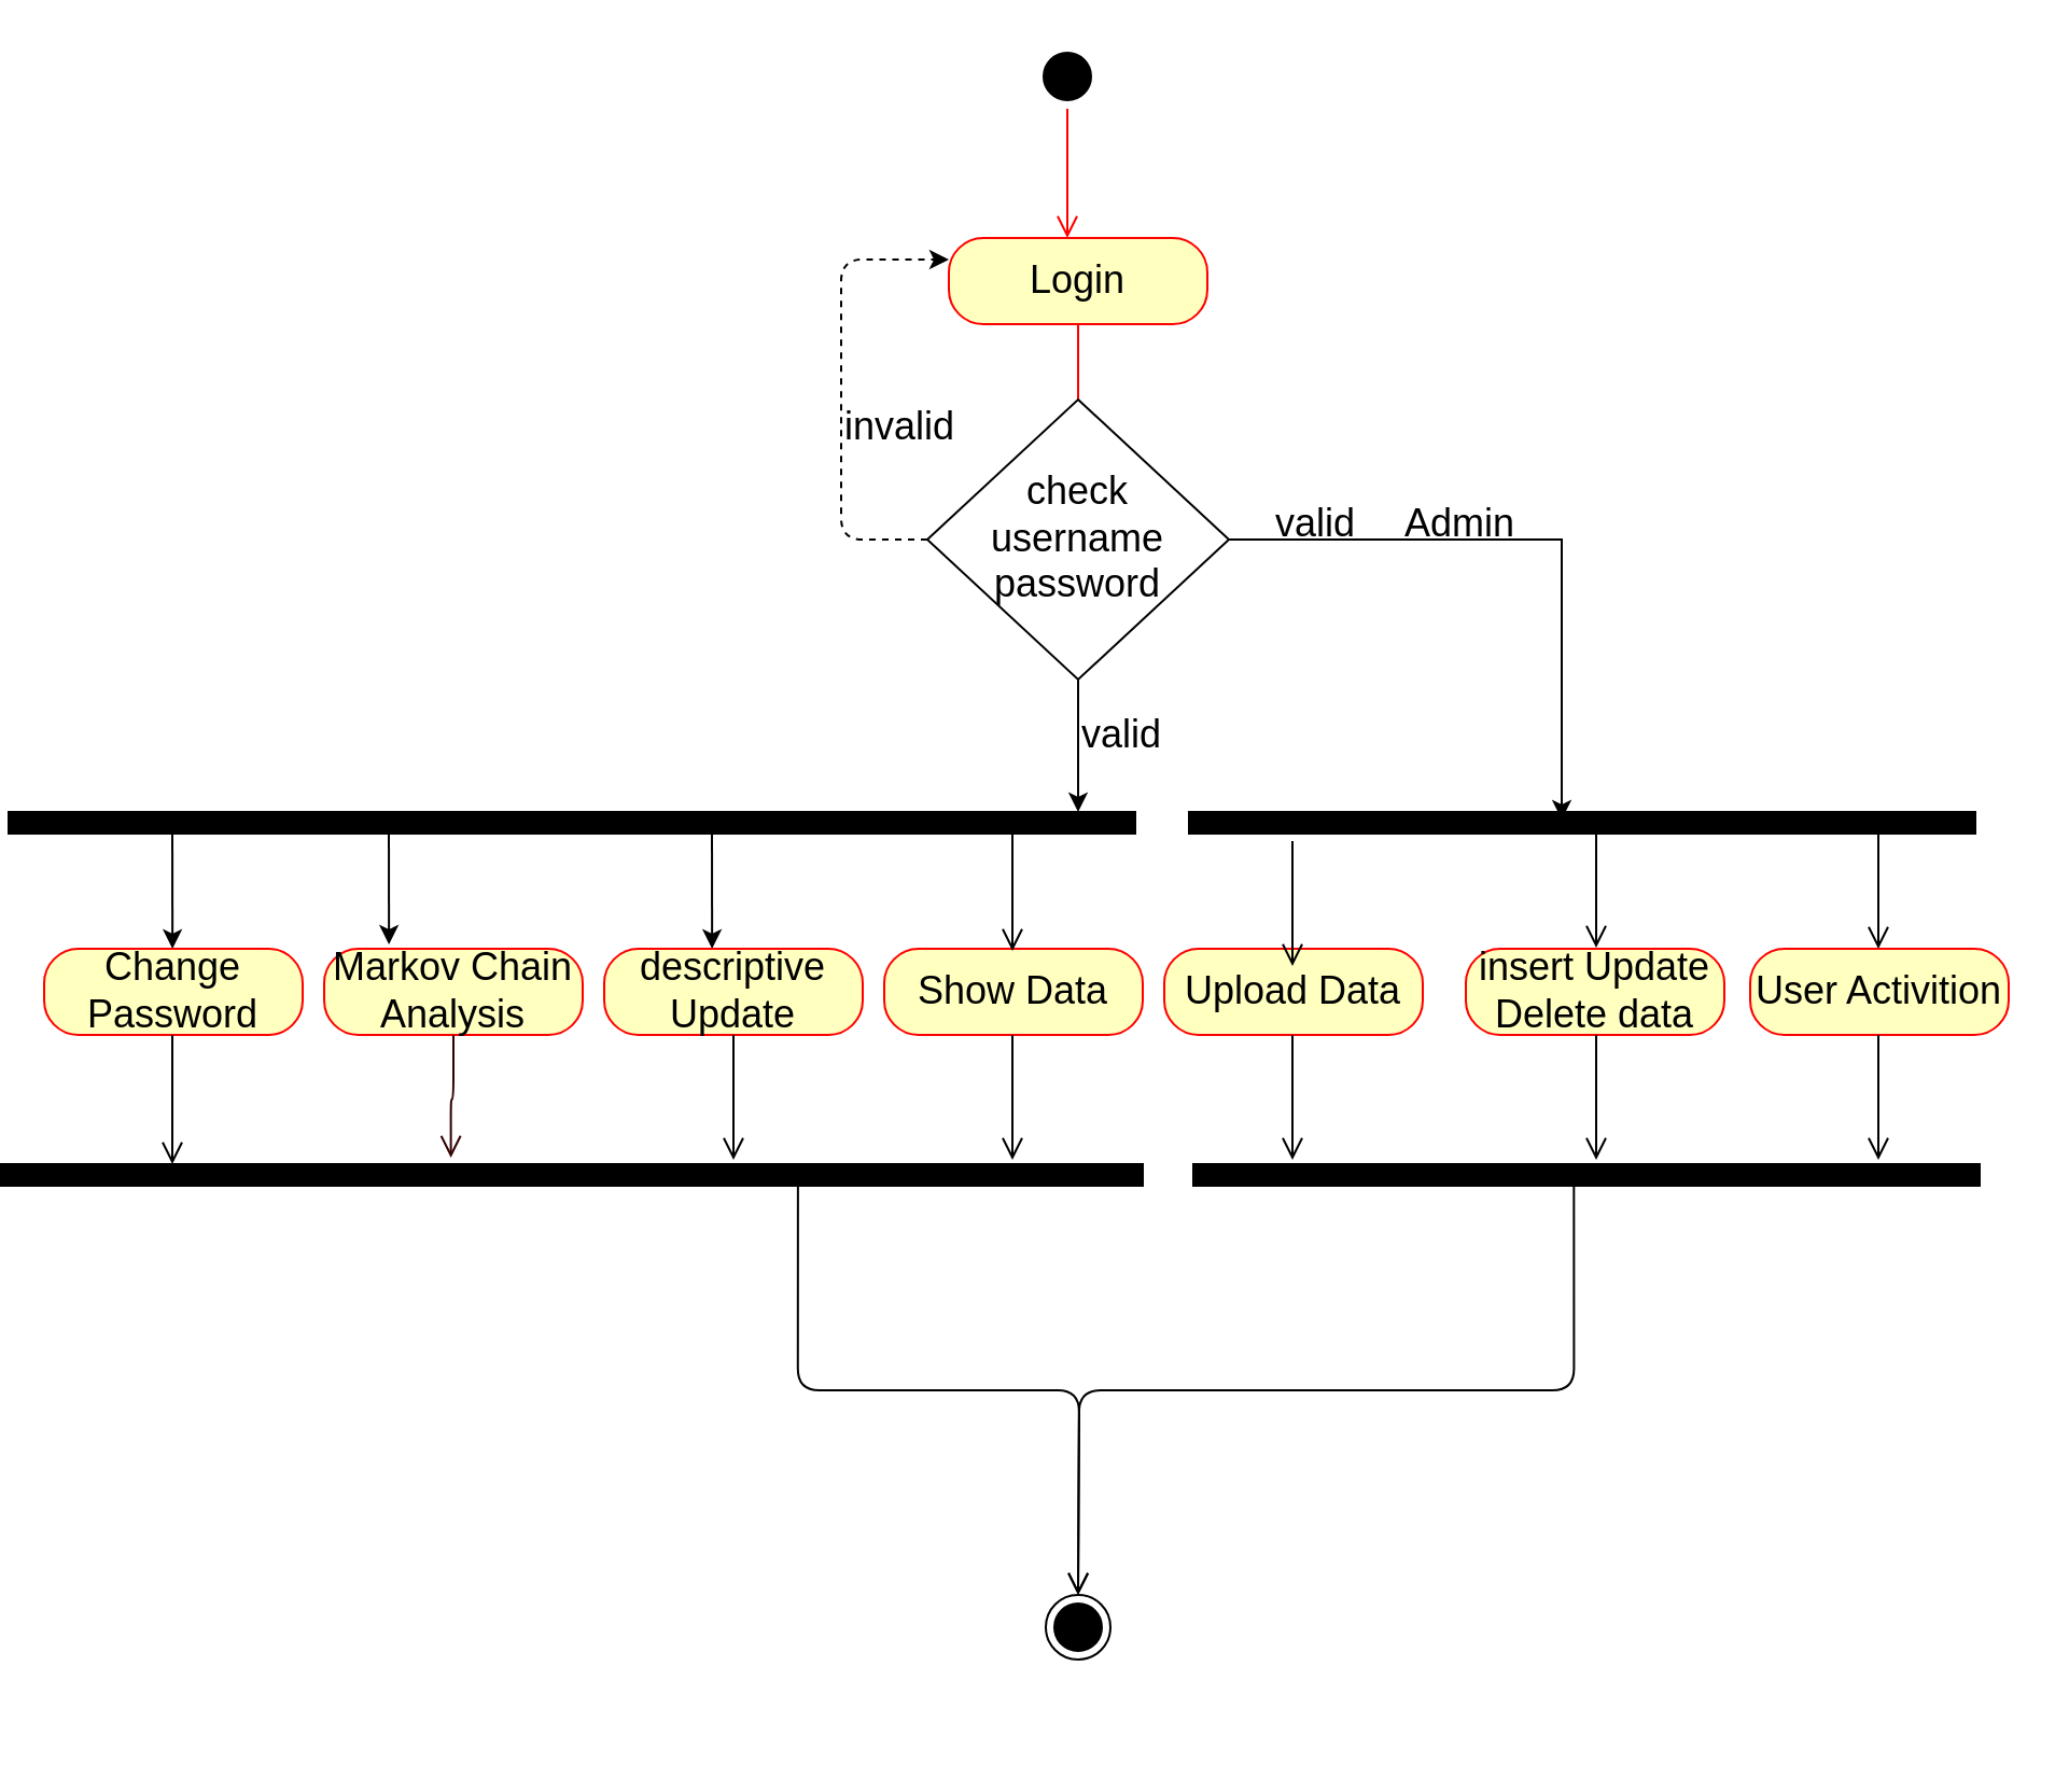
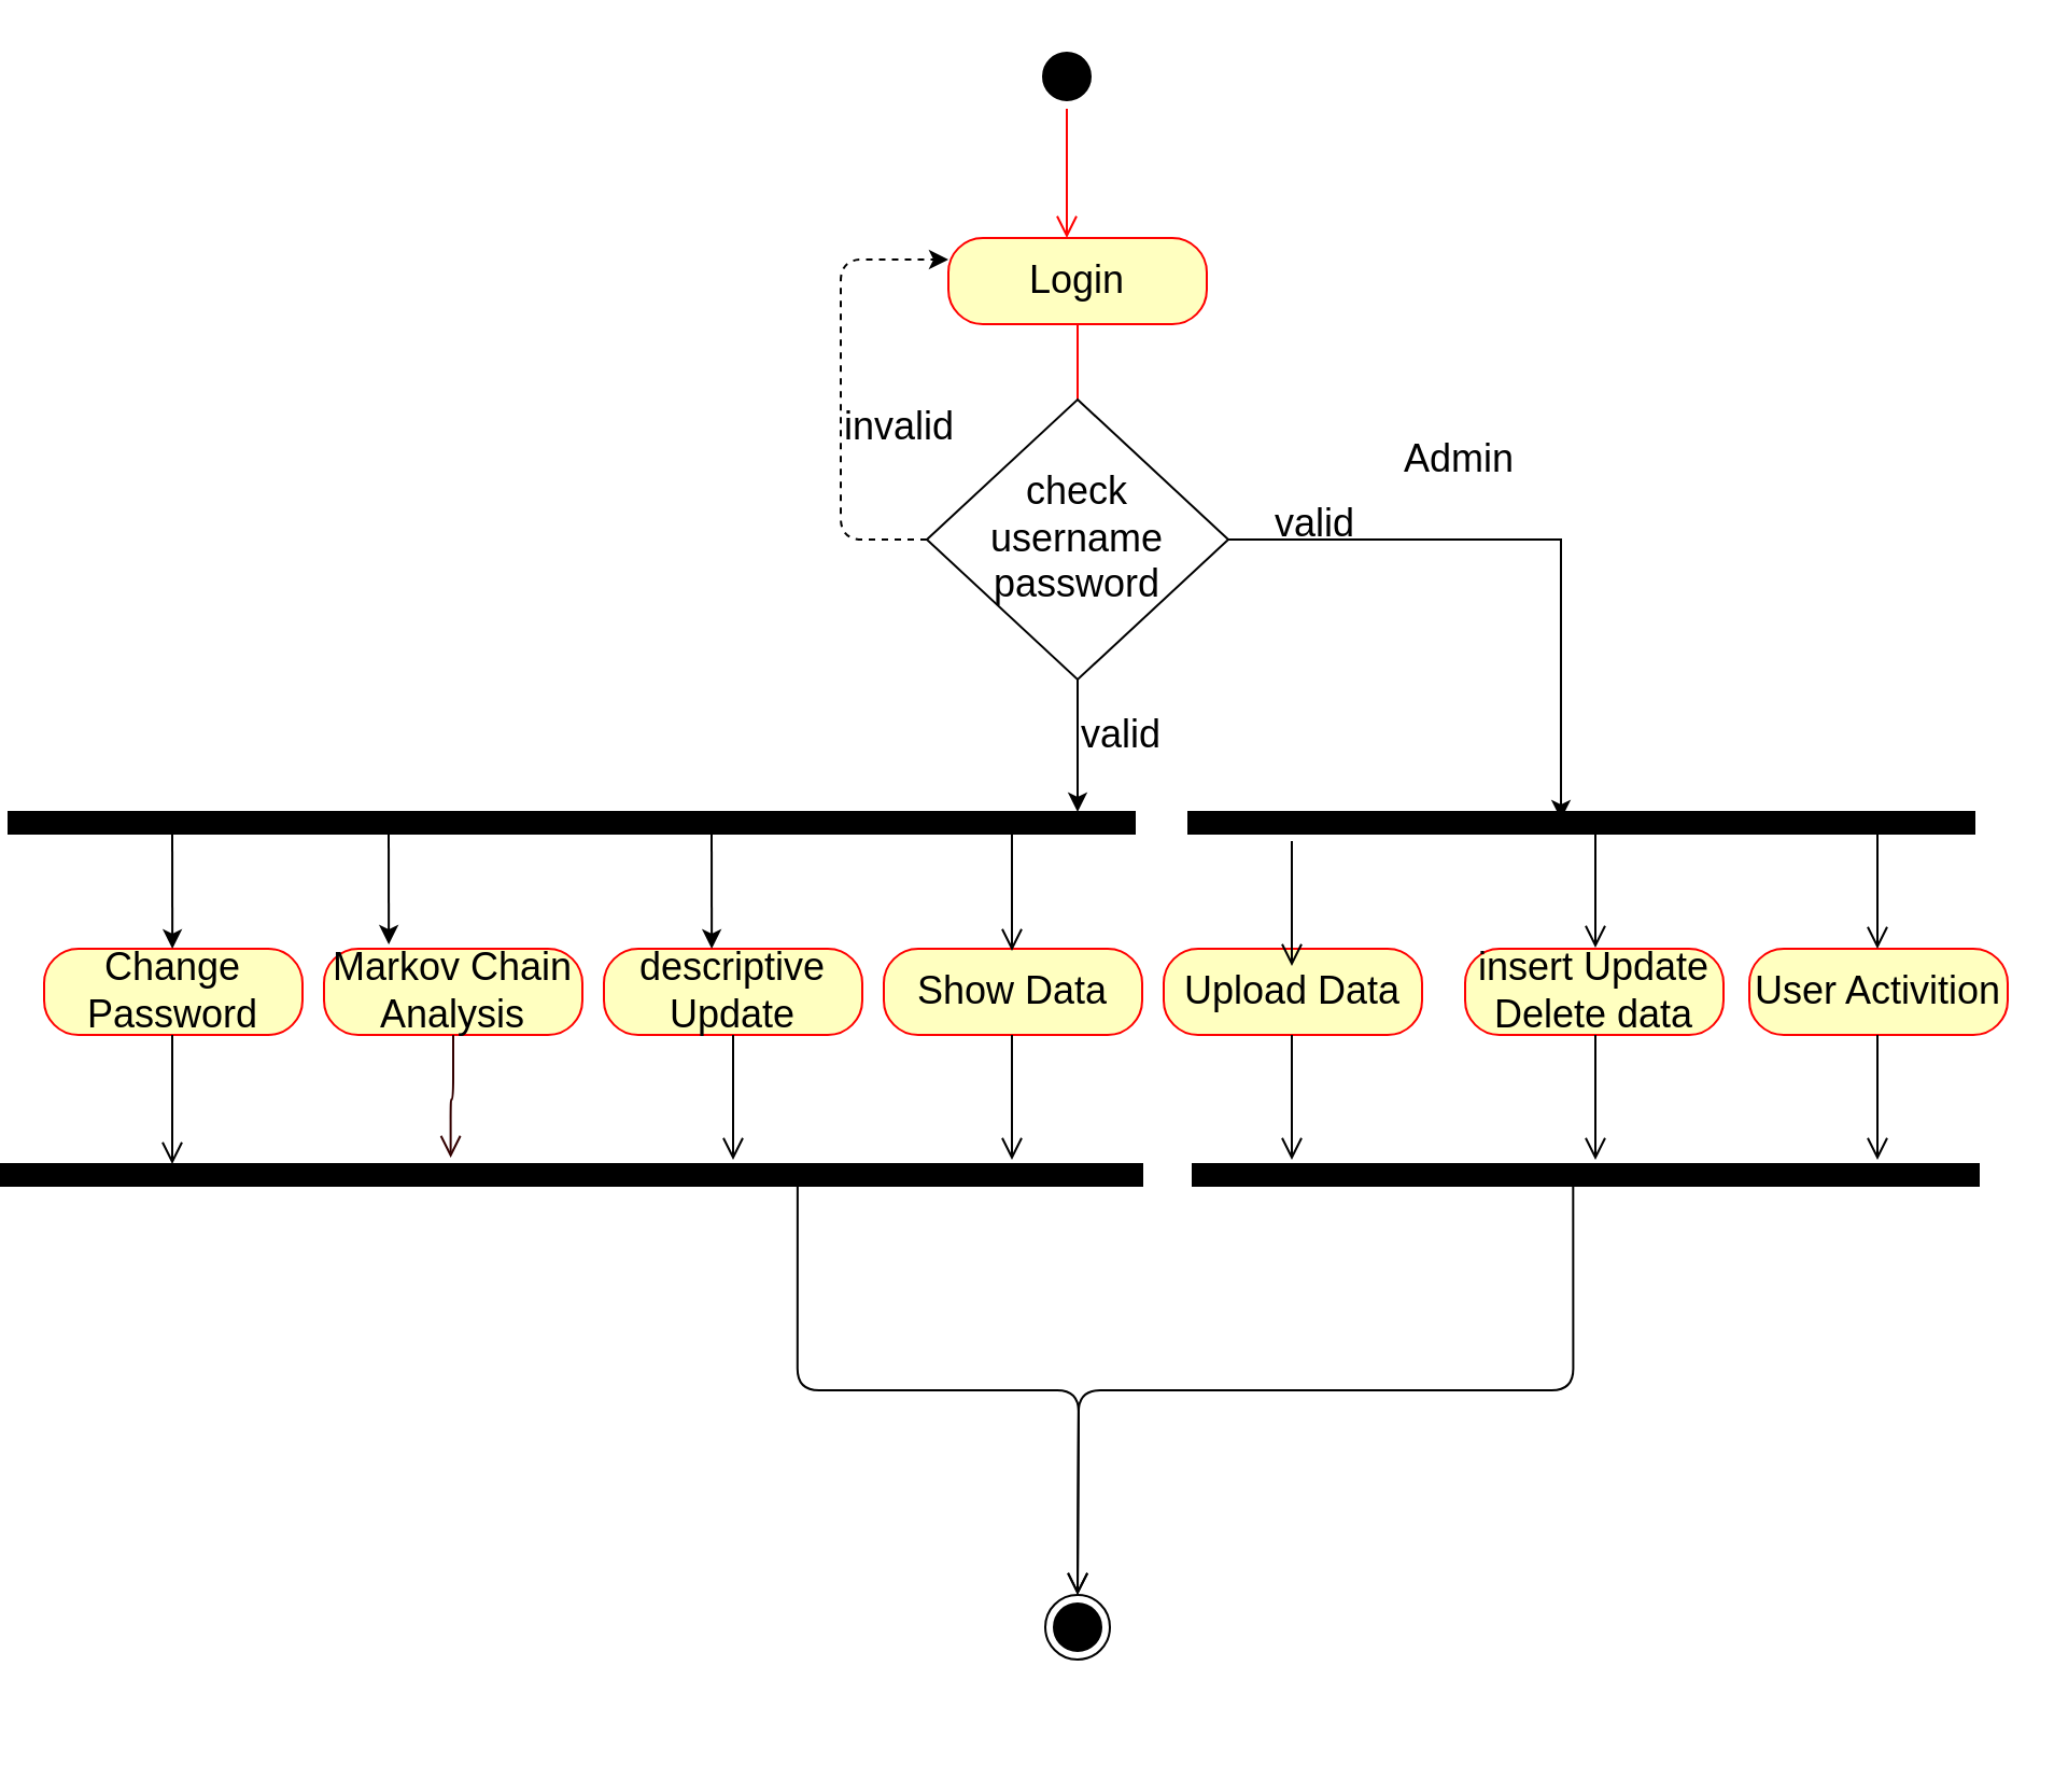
- <mxCell id="26" value="Admin" style="text;html=1;resizable=0;points=[];autosize=1;align=left;verticalAlign=top;spacingTop=-4;fontSize=18;" vertex="1" parent="1"><mxGeometry x="650" y="230" width="50" height="20" as="geometry" /></mxCell>
+ <mxCell id="26" value="Admin" style="text;html=1;resizable=0;points=[];autosize=1;align=left;verticalAlign=top;spacingTop=-4;fontSize=18;" vertex="1" parent="1"><mxGeometry x="650" y="200" width="50" height="20" as="geometry" /></mxCell>
